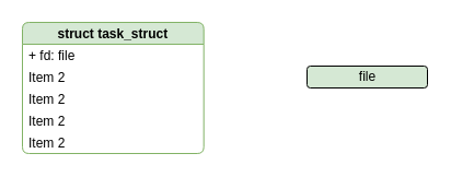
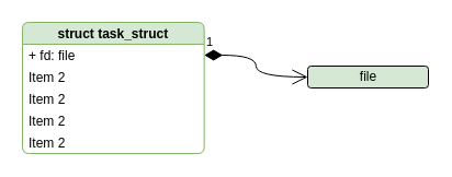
+ <mxCell id="9" value="1" style="endArrow=open;html=1;endSize=12;startArrow=diamondThin;startSize=14;startFill=1;edgeStyle=orthogonalEdgeStyle;align=left;verticalAlign=bottom;rounded=1;curved=1;exitX=1;exitY=0.25;exitDx=0;exitDy=0;entryX=0;entryY=0.5;entryDx=0;entryDy=0;" parent="1" source="2" target="8" edge="1"><mxGeometry x="-1" y="3" relative="1" as="geometry"><mxPoint x="210" y="80" as="sourcePoint" /><mxPoint x="260" y="50" as="targetPoint" /></mxGeometry></mxCell>
